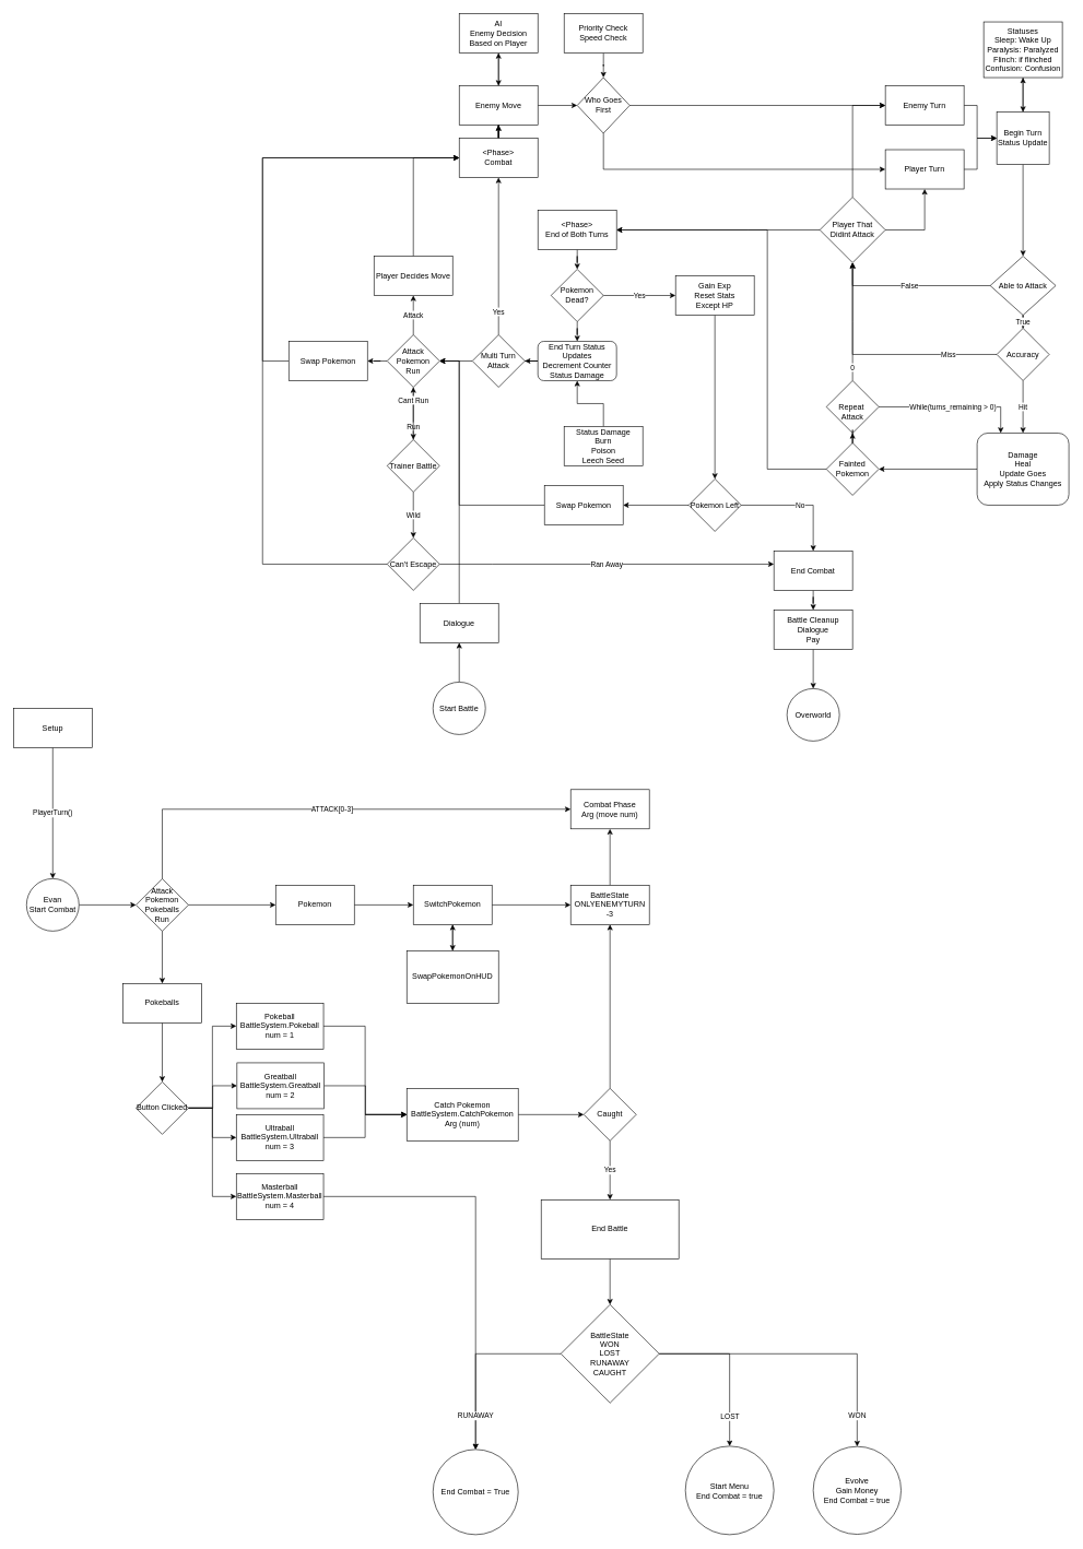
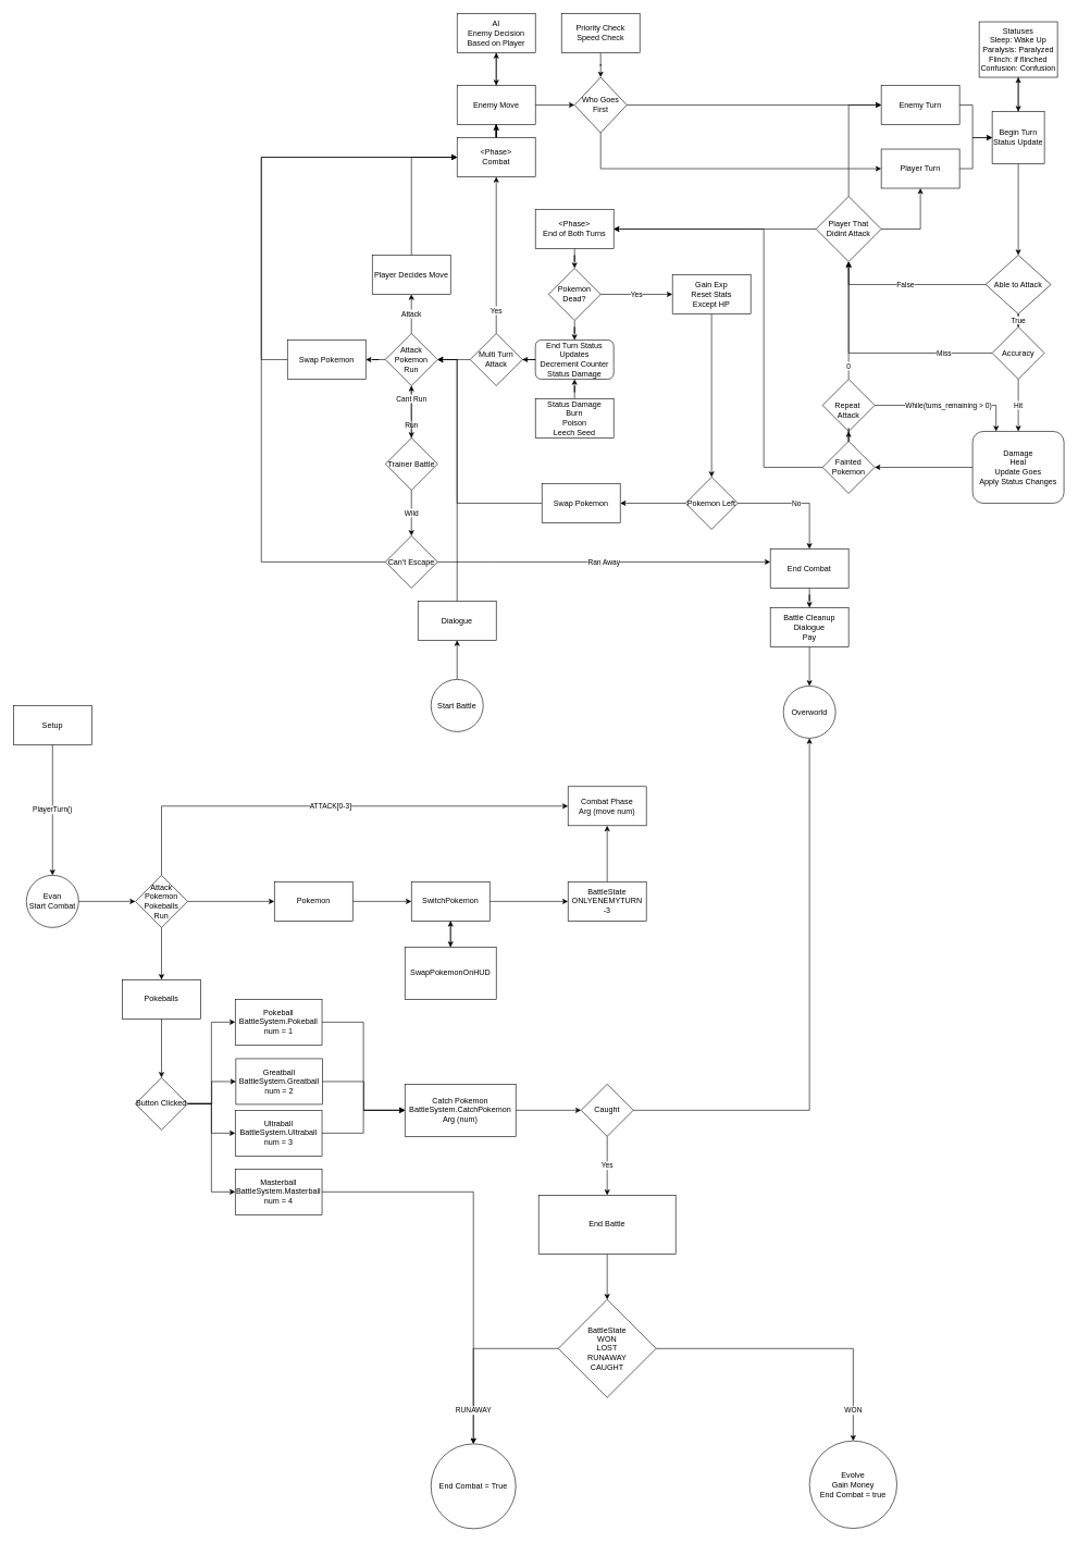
- <mxCell id="62" value="Status Damage&lt;br&gt;Burn&lt;br&gt;Poison&lt;br&gt;Leech Seed&lt;br&gt;" style="rounded=0;whiteSpace=wrap;html=1;" vertex="1" parent="1"><mxGeometry x="860" y="650" width="120" height="60" as="geometry" /></mxCell>
+ <mxCell id="62" value="Status Damage&lt;br&gt;Burn&lt;br&gt;Poison&lt;br&gt;Leech Seed&lt;br&gt;" style="rounded=0;whiteSpace=wrap;html=1;" vertex="1" parent="1"><mxGeometry x="820" y="610" width="120" height="60" as="geometry" /></mxCell>
- <mxCell id="109" style="edgeStyle=orthogonalEdgeStyle;rounded=0;orthogonalLoop=1;jettySize=auto;html=1;" edge="1" parent="1" source="110" target="121"><mxGeometry relative="1" as="geometry"><mxPoint x="930" y="1460" as="targetPoint" /></mxGeometry></mxCell>
+ <mxCell id="109" style="edgeStyle=orthogonalEdgeStyle;rounded=0;orthogonalLoop=1;jettySize=auto;html=1;" edge="1" parent="1" source="110" target="63"><mxGeometry relative="1" as="geometry"><mxPoint x="930" y="1460" as="targetPoint" /></mxGeometry></mxCell>
- <mxCell id="113" value="LOST" style="edgeStyle=orthogonalEdgeStyle;rounded=0;orthogonalLoop=1;jettySize=auto;html=1;" edge="1" parent="1" source="116" target="117"><mxGeometry x="0.63" relative="1" as="geometry"><mxPoint x="1100" y="2015" as="targetPoint" /><mxPoint as="offset" /></mxGeometry></mxCell>
- <mxCell id="117" value="Start Menu&lt;br&gt;End Combat = true" style="ellipse;whiteSpace=wrap;html=1;aspect=fixed;" vertex="1" parent="1"><mxGeometry x="1045" y="2206" width="135" height="135" as="geometry" /></mxCell>
